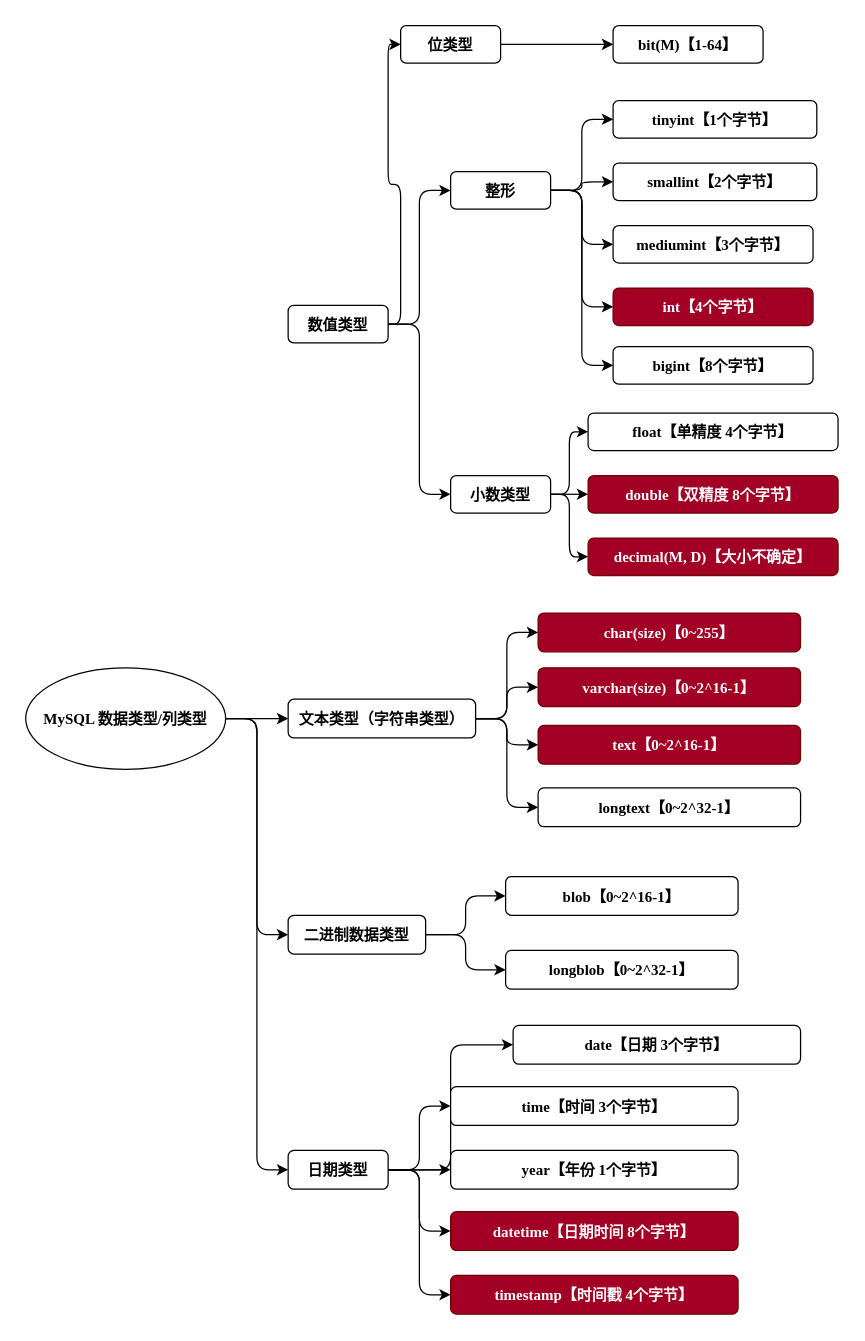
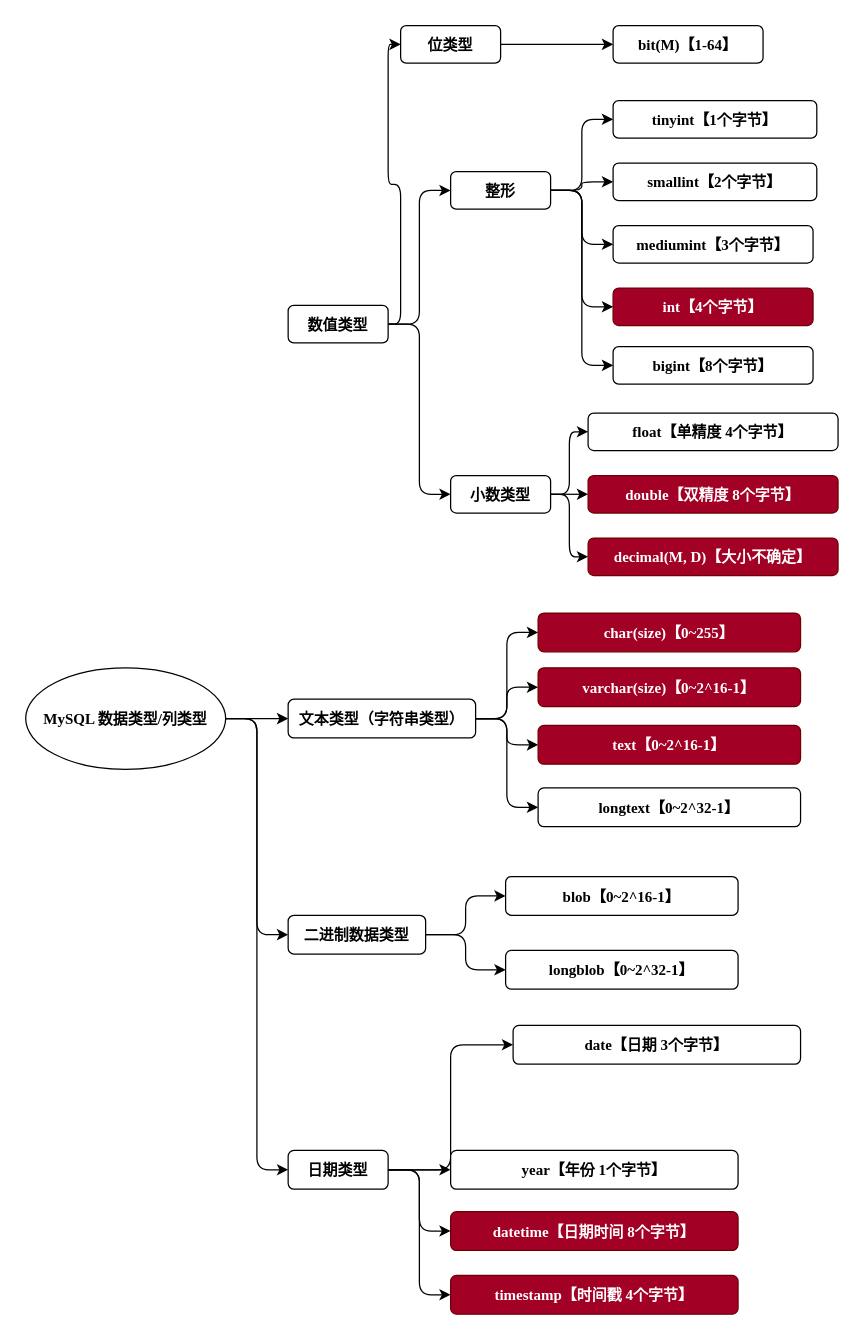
- <mxCell id="32" value="time【时间 3个字节】" style="rounded=1;fontFamily=Verdana;fontStyle=1" parent="1" vertex="1"><mxGeometry x="360" y="869" width="230" height="31" as="geometry" /></mxCell>
- <mxCell id="33" value="" style="edgeStyle=elbowEdgeStyle;elbow=horizontal;fontFamily=Verdana;fontStyle=1" parent="1" source="11" target="32" edge="1"><mxGeometry relative="1" as="geometry" /></mxCell>
